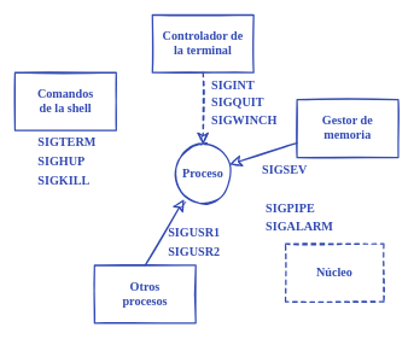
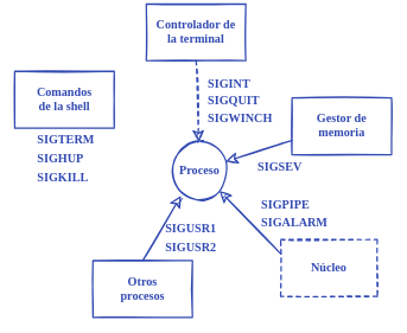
- <mxCell id="3" value="Controlador de&#10;la terminal" style="rounded=0;shadow=0;sketch=1;strokeWidth=2;fontFamily=Ink Free;fontSize=17;spacing=20;strokeColor=#324AB2;fontColor=#324AB2;fontSource=https%3A%2F%2Full-esit-sistemas-operativos.github.io%2Fssoo-apuntes%2Ffonts%2FInkFree.woff;fontStyle=1;spacingBottom=5;" parent="1" vertex="1"><mxGeometry x="210" y="20" width="140" height="80" as="geometry" /></mxCell>
+ <mxCell id="3" value="Controlador de&#10;la terminal" style="rounded=0;shadow=0;sketch=1;strokeWidth=2;fontFamily=Ink Free;fontSize=17;spacing=20;strokeColor=#324AB2;fontColor=#324AB2;fontSource=https%3A%2F%2Full-esit-sistemas-operativos.github.io%2Fssoo-apuntes%2Ffonts%2FInkFree.woff;fontStyle=1;spacingBottom=5;" parent="1" vertex="1"><mxGeometry x="205" y="5" width="140" height="80" as="geometry" /></mxCell>
+ <mxCell id="9" value="" style="endArrow=classic;strokeWidth=2;fontFamily=Ink Free;fontSize=17;sketch=1;endSize=12;rounded=0;endFill=1;startSize=12;startArrow=none;startFill=0;strokeColor=#324AB2;fontColor=#324AB2;exitX=0;exitY=0.25;exitDx=0;exitDy=0;fontSource=https%3A%2F%2Full-esit-sistemas-operativos.github.io%2Fssoo-apuntes%2Ffonts%2FInkFree.woff;fontStyle=1;spacingBottom=5;entryX=1;entryY=1;entryDx=0;entryDy=0;" parent="1" source="6" target="2" edge="1"><mxGeometry width="50" height="50" relative="1" as="geometry"><mxPoint x="410" y="170" as="sourcePoint" /><mxPoint x="318.284" y="221.716" as="targetPoint" /></mxGeometry></mxCell>
